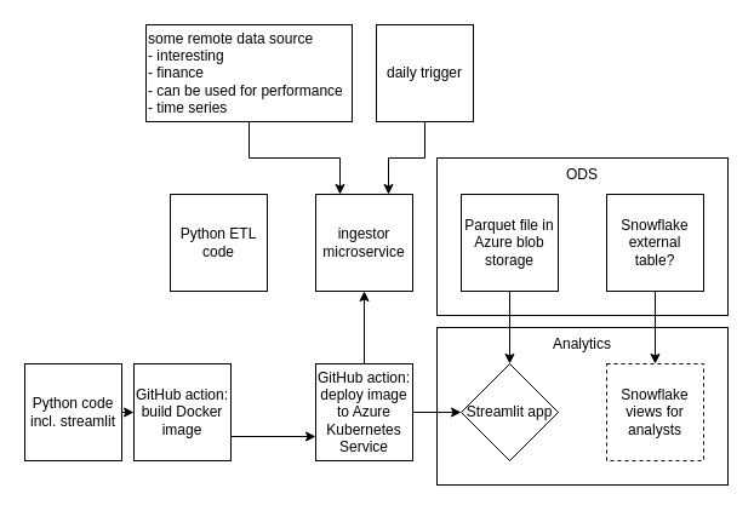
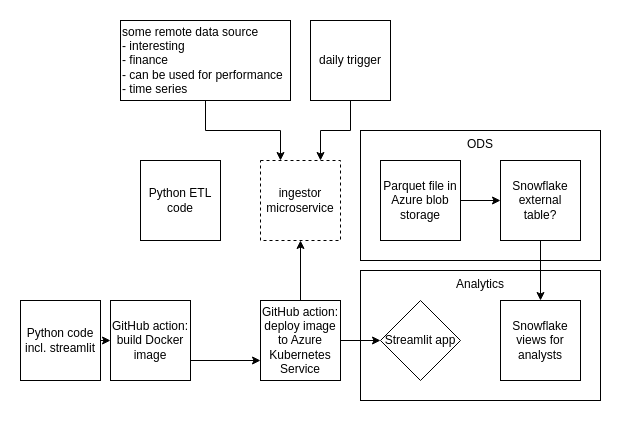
- <mxCell id="6" value="ingestor microservice" style="rounded=0;whiteSpace=wrap;html=1;" vertex="1" parent="1"><mxGeometry x="260" y="160" width="80" height="80" as="geometry" /></mxCell>
+ <mxCell id="6" value="ingestor microservice" style="rounded=0;whiteSpace=wrap;html=1;dashed=1;" vertex="1" parent="1"><mxGeometry x="260" y="160" width="80" height="80" as="geometry" /></mxCell>
- <mxCell id="7" style="edgeStyle=orthogonalEdgeStyle;rounded=0;orthogonalLoop=1;jettySize=auto;html=1;" edge="1" parent="1" source="8" target="14"><mxGeometry relative="1" as="geometry" /></mxCell>
+ <mxCell id="7" style="edgeStyle=orthogonalEdgeStyle;rounded=0;orthogonalLoop=1;jettySize=auto;html=1;entryX=0;entryY=0.5;entryDx=0;entryDy=0;" edge="1" parent="1" source="8" target="10"><mxGeometry relative="1" as="geometry" /></mxCell>
- <mxCell id="11" value="Snowflake views for analysts" style="rounded=0;whiteSpace=wrap;html=1;dashed=1;" vertex="1" parent="1"><mxGeometry x="500" y="300" width="80" height="80" as="geometry" /></mxCell>
+ <mxCell id="11" value="Snowflake views for analysts" style="rounded=0;whiteSpace=wrap;html=1;" vertex="1" parent="1"><mxGeometry x="500" y="300" width="80" height="80" as="geometry" /></mxCell>
